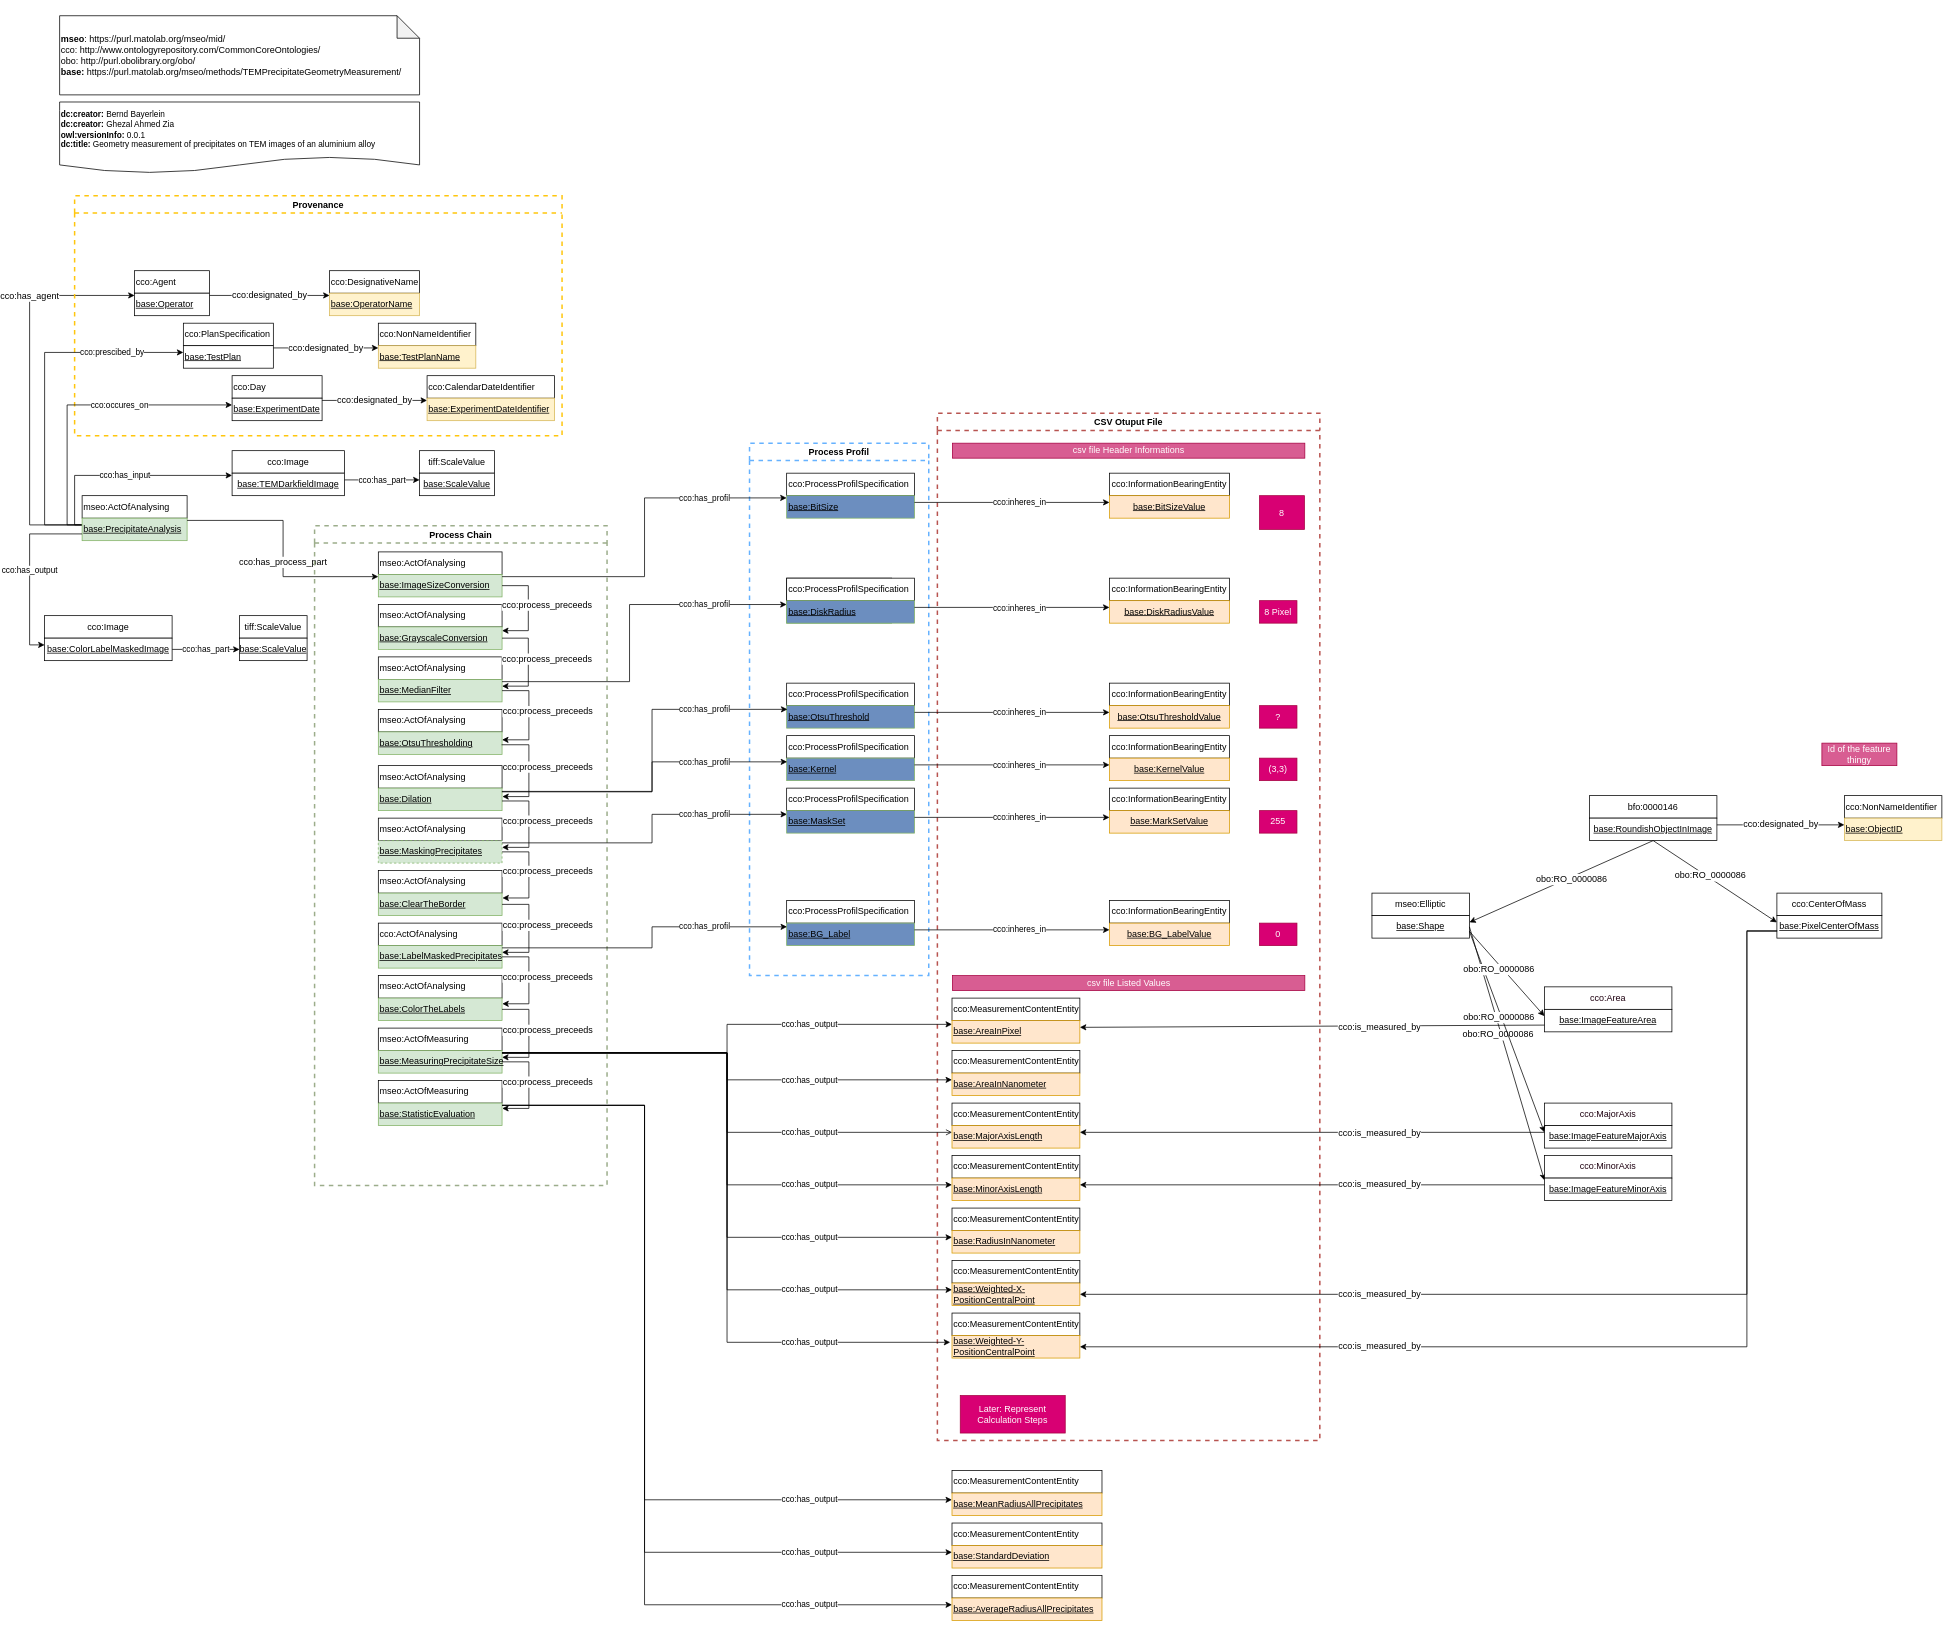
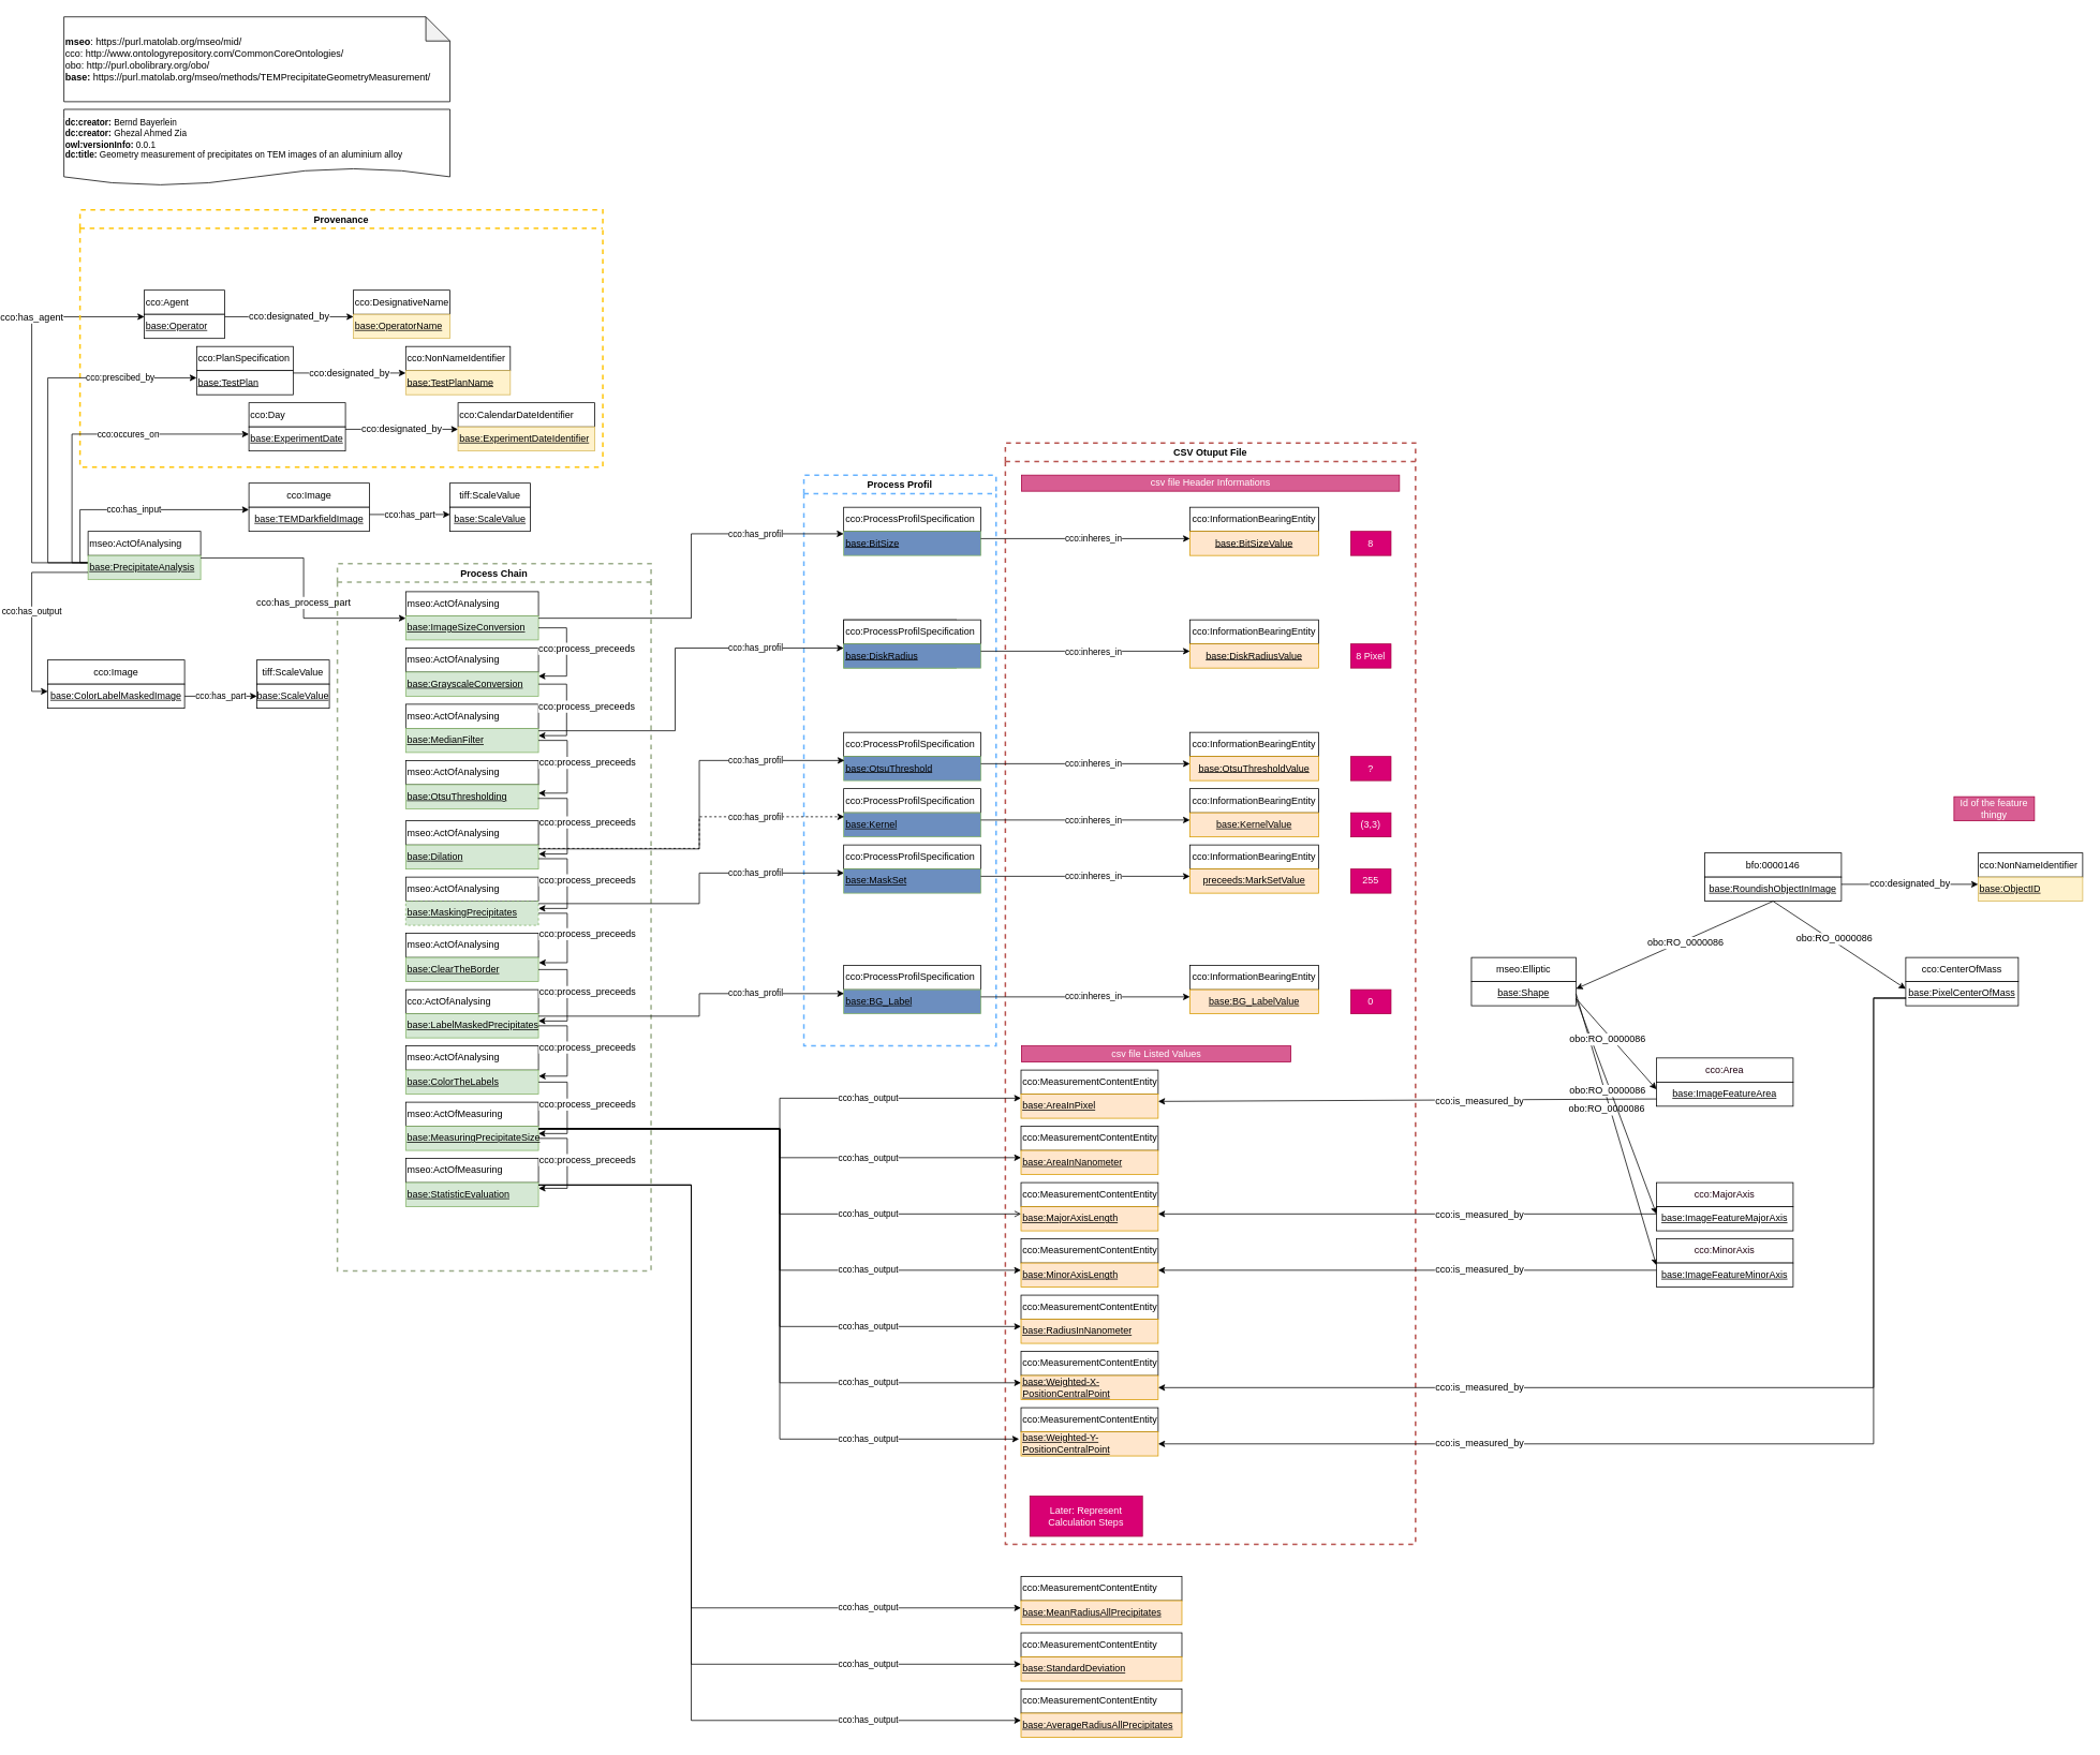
- <mxCell id="193" value="8" style="rounded=0;whiteSpace=wrap;html=1;snapToPoint=1;points=[[0.1,0],[0.2,0],[0.3,0],[0.4,0],[0.5,0],[0.6,0],[0.7,0],[0.8,0],[0.9,0],[0,0.1],[0,0.3],[0,0.5],[0,0.7],[0,0.9],[0.1,1],[0.2,1],[0.3,1],[0.4,1],[0.5,1],[0.6,1],[0.7,1],[0.8,1],[0.9,1],[1,0.1],[1,0.3],[1,0.5],[1,0.7],[1,0.9]];fillColor=#d80073;strokeColor=#A50040;fontColor=#ffffff;" parent="1" vertex="1"><mxGeometry x="1660" y="660" width="60" height="45" as="geometry" /></mxCell>
+ <mxCell id="193" value="8" style="rounded=0;whiteSpace=wrap;html=1;snapToPoint=1;points=[[0.1,0],[0.2,0],[0.3,0],[0.4,0],[0.5,0],[0.6,0],[0.7,0],[0.8,0],[0.9,0],[0,0.1],[0,0.3],[0,0.5],[0,0.7],[0,0.9],[0.1,1],[0.2,1],[0.3,1],[0.4,1],[0.5,1],[0.6,1],[0.7,1],[0.8,1],[0.9,1],[1,0.1],[1,0.3],[1,0.5],[1,0.7],[1,0.9]];fillColor=#d80073;strokeColor=#A50040;fontColor=#ffffff;" parent="1" vertex="1"><mxGeometry x="1660" y="660" width="50" height="30" as="geometry" /></mxCell>
- <mxCell id="108" value="cco:has_profil" style="edgeStyle=elbowEdgeStyle;rounded=0;orthogonalLoop=1;jettySize=auto;html=1;exitX=0.999;exitY=0.145;exitDx=0;exitDy=0;entryX=0.004;entryY=0.165;entryDx=0;entryDy=0;exitPerimeter=0;entryPerimeter=0;" parent="1" source="75" target="96" edge="1"><mxGeometry x="0.475" relative="1" as="geometry"><mxPoint x="640" y="1131" as="sourcePoint" /><mxPoint x="1029.5" y="1020" as="targetPoint" /><Array as="points"><mxPoint x="850" y="1050" /><mxPoint x="870" y="1030" /></Array><mxPoint as="offset" /></mxGeometry></mxCell>
+ <mxCell id="108" value="cco:has_profil" style="edgeStyle=elbowEdgeStyle;rounded=0;orthogonalLoop=1;jettySize=auto;html=1;exitX=0.999;exitY=0.145;exitDx=0;exitDy=0;entryX=0.004;entryY=0.165;entryDx=0;entryDy=0;exitPerimeter=0;entryPerimeter=0;dashed=1;" parent="1" source="75" target="96" edge="1"><mxGeometry x="0.475" relative="1" as="geometry"><mxPoint x="640" y="1131" as="sourcePoint" /><mxPoint x="1029.5" y="1020" as="targetPoint" /><Array as="points"><mxPoint x="850" y="1050" /><mxPoint x="870" y="1030" /></Array><mxPoint as="offset" /></mxGeometry></mxCell>
- <mxCell id="191" value="&lt;u&gt;base:MarkSetValue&lt;/u&gt;" style="rounded=0;whiteSpace=wrap;html=1;snapToPoint=1;points=[[0.1,0],[0.2,0],[0.3,0],[0.4,0],[0.5,0],[0.6,0],[0.7,0],[0.8,0],[0.9,0],[0,0.1],[0,0.3],[0,0.5],[0,0.7],[0,0.9],[0.1,1],[0.2,1],[0.3,1],[0.4,1],[0.5,1],[0.6,1],[0.7,1],[0.8,1],[0.9,1],[1,0.1],[1,0.3],[1,0.5],[1,0.7],[1,0.9]];fillColor=#ffe6cc;strokeColor=#d79b00;" parent="1" vertex="1"><mxGeometry x="1460" y="1080" width="160" height="30" as="geometry" /></mxCell>
+ <mxCell id="191" value="&lt;u&gt;preceeds:MarkSetValue&lt;/u&gt;" style="rounded=0;whiteSpace=wrap;html=1;snapToPoint=1;points=[[0.1,0],[0.2,0],[0.3,0],[0.4,0],[0.5,0],[0.6,0],[0.7,0],[0.8,0],[0.9,0],[0,0.1],[0,0.3],[0,0.5],[0,0.7],[0,0.9],[0.1,1],[0.2,1],[0.3,1],[0.4,1],[0.5,1],[0.6,1],[0.7,1],[0.8,1],[0.9,1],[1,0.1],[1,0.3],[1,0.5],[1,0.7],[1,0.9]];fillColor=#ffe6cc;strokeColor=#d79b00;" parent="1" vertex="1"><mxGeometry x="1460" y="1080" width="160" height="30" as="geometry" /></mxCell>
- <mxCell id="4" value="csv file Listed Values" style="rounded=0;whiteSpace=wrap;html=1;snapToPoint=1;points=[[0.1,0],[0.2,0],[0.3,0],[0.4,0],[0.5,0],[0.6,0],[0.7,0],[0.8,0],[0.9,0],[0,0.1],[0,0.3],[0,0.5],[0,0.7],[0,0.9],[0.1,1],[0.2,1],[0.3,1],[0.4,1],[0.5,1],[0.6,1],[0.7,1],[0.8,1],[0.9,1],[1,0.1],[1,0.3],[1,0.5],[1,0.7],[1,0.9]];fillColor=#D85D92;strokeColor=#A50040;fontColor=#ffffff;" parent="2" vertex="1"><mxGeometry x="20" y="750" width="470" height="20" as="geometry" /></mxCell>
+ <mxCell id="4" value="csv file Listed Values" style="rounded=0;whiteSpace=wrap;html=1;snapToPoint=1;points=[[0.1,0],[0.2,0],[0.3,0],[0.4,0],[0.5,0],[0.6,0],[0.7,0],[0.8,0],[0.9,0],[0,0.1],[0,0.3],[0,0.5],[0,0.7],[0,0.9],[0.1,1],[0.2,1],[0.3,1],[0.4,1],[0.5,1],[0.6,1],[0.7,1],[0.8,1],[0.9,1],[1,0.1],[1,0.3],[1,0.5],[1,0.7],[1,0.9]];fillColor=#D85D92;strokeColor=#A50040;fontColor=#ffffff;" parent="2" vertex="1"><mxGeometry x="20" y="750" width="335" height="20" as="geometry" /></mxCell>
